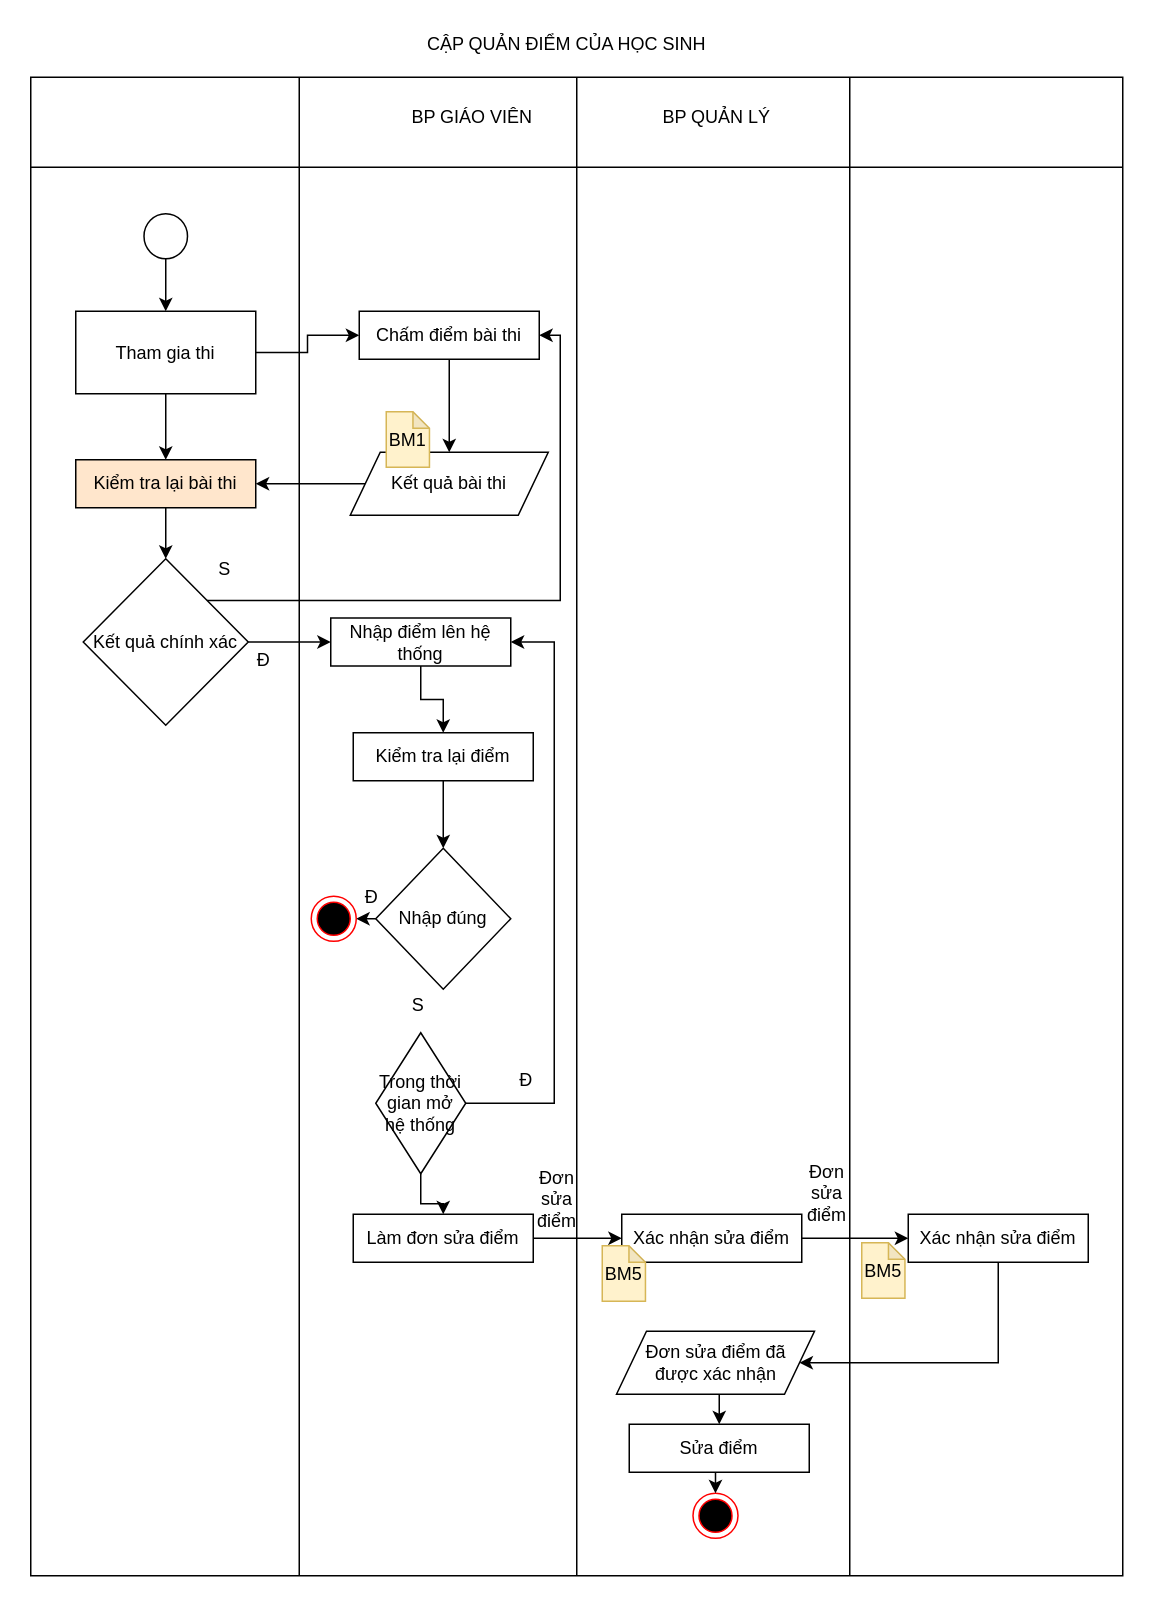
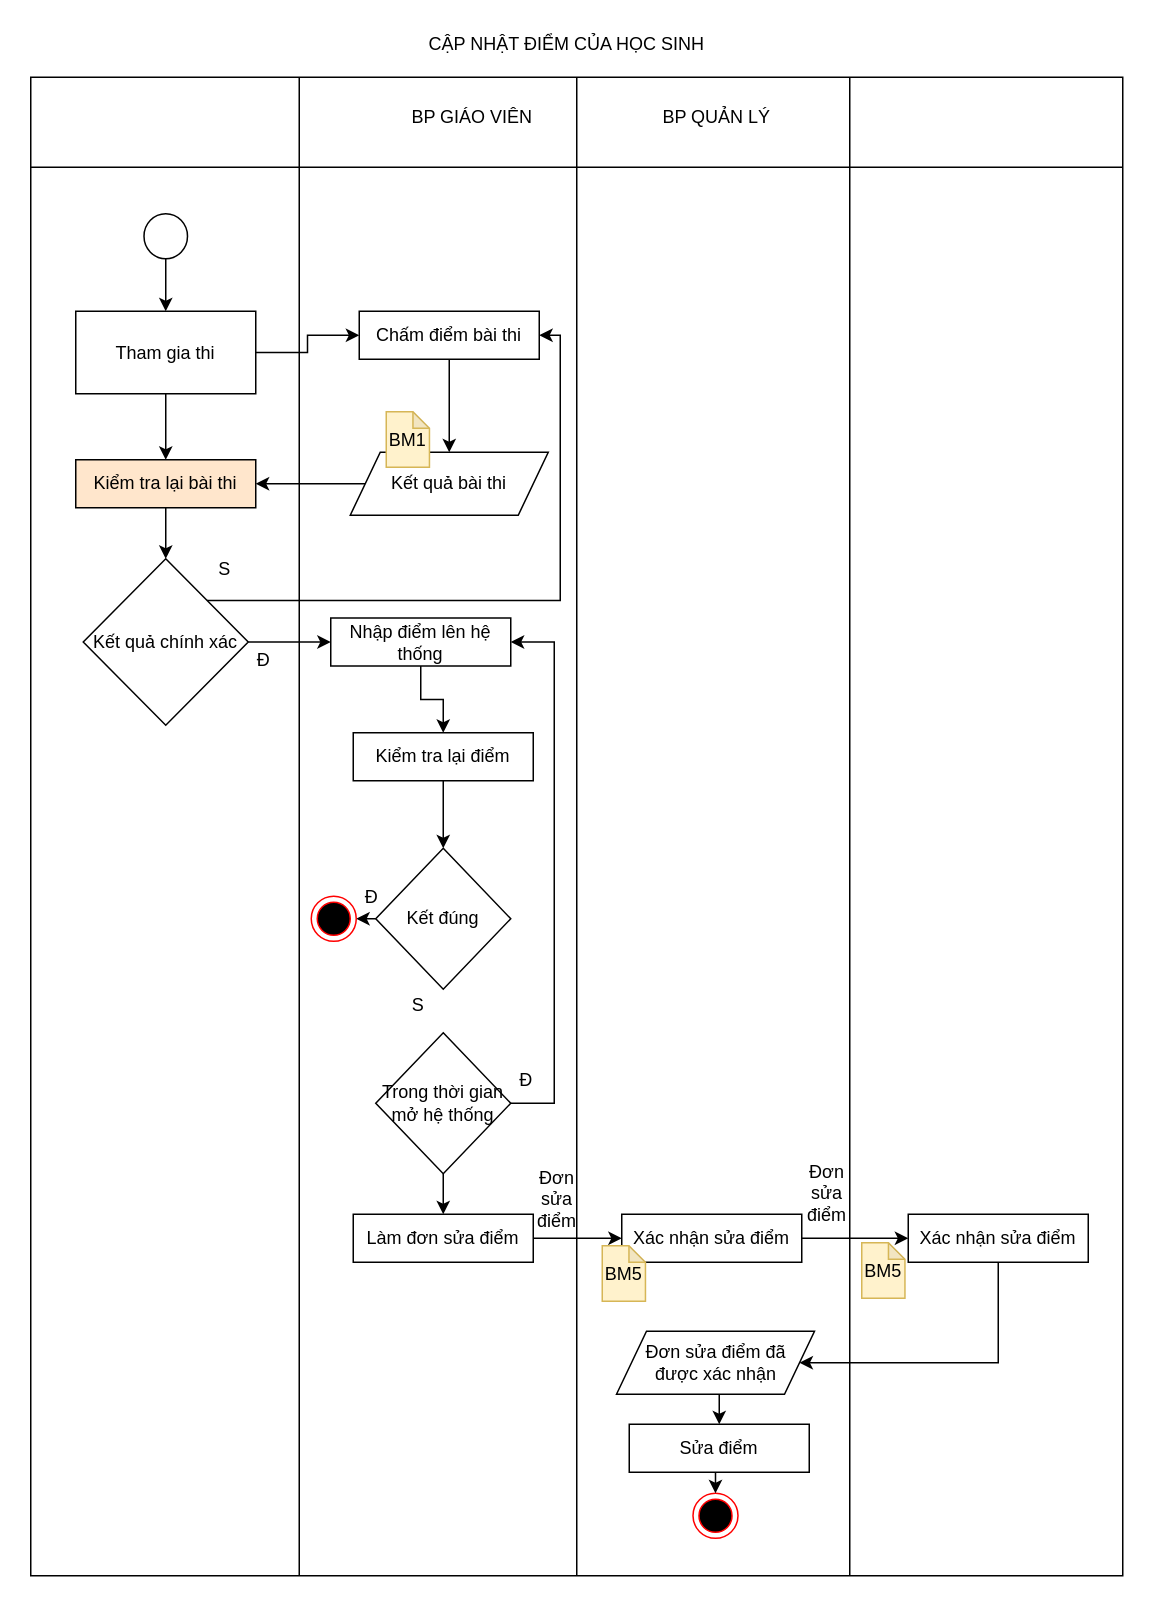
- <mxCell id="14" value="CẬP QUẢN ĐIỂM CỦA HỌC SINH" style="text;html=1;align=center;verticalAlign=middle;resizable=0;points=[];autosize=1;" parent="1" vertex="1"><mxGeometry x="277" y="20" width="199" height="18" as="geometry" /></mxCell>
+ <mxCell id="14" value="CẬP NHẬT ĐIỂM CỦA HỌC SINH" style="text;html=1;align=center;verticalAlign=middle;resizable=0;points=[];autosize=1;" parent="1" vertex="1"><mxGeometry x="277" y="20" width="199" height="18" as="geometry" /></mxCell>
- <mxCell id="30" value="Nhập đúng" style="rhombus;whiteSpace=wrap;html=1;" vertex="1" parent="1"><mxGeometry x="250" y="565" width="90" height="94" as="geometry" /></mxCell>
+ <mxCell id="30" value="Kết đúng" style="rhombus;whiteSpace=wrap;html=1;" vertex="1" parent="1"><mxGeometry x="250" y="565" width="90" height="94" as="geometry" /></mxCell>
- <mxCell id="35" value="Trong thời gian mở hệ thống" style="rhombus;whiteSpace=wrap;html=1;" vertex="1" parent="1"><mxGeometry x="250" y="688" width="60" height="94" as="geometry" /></mxCell>
+ <mxCell id="35" value="Trong thời gian mở hệ thống" style="rhombus;whiteSpace=wrap;html=1;" vertex="1" parent="1"><mxGeometry x="250" y="688" width="90" height="94" as="geometry" /></mxCell>
